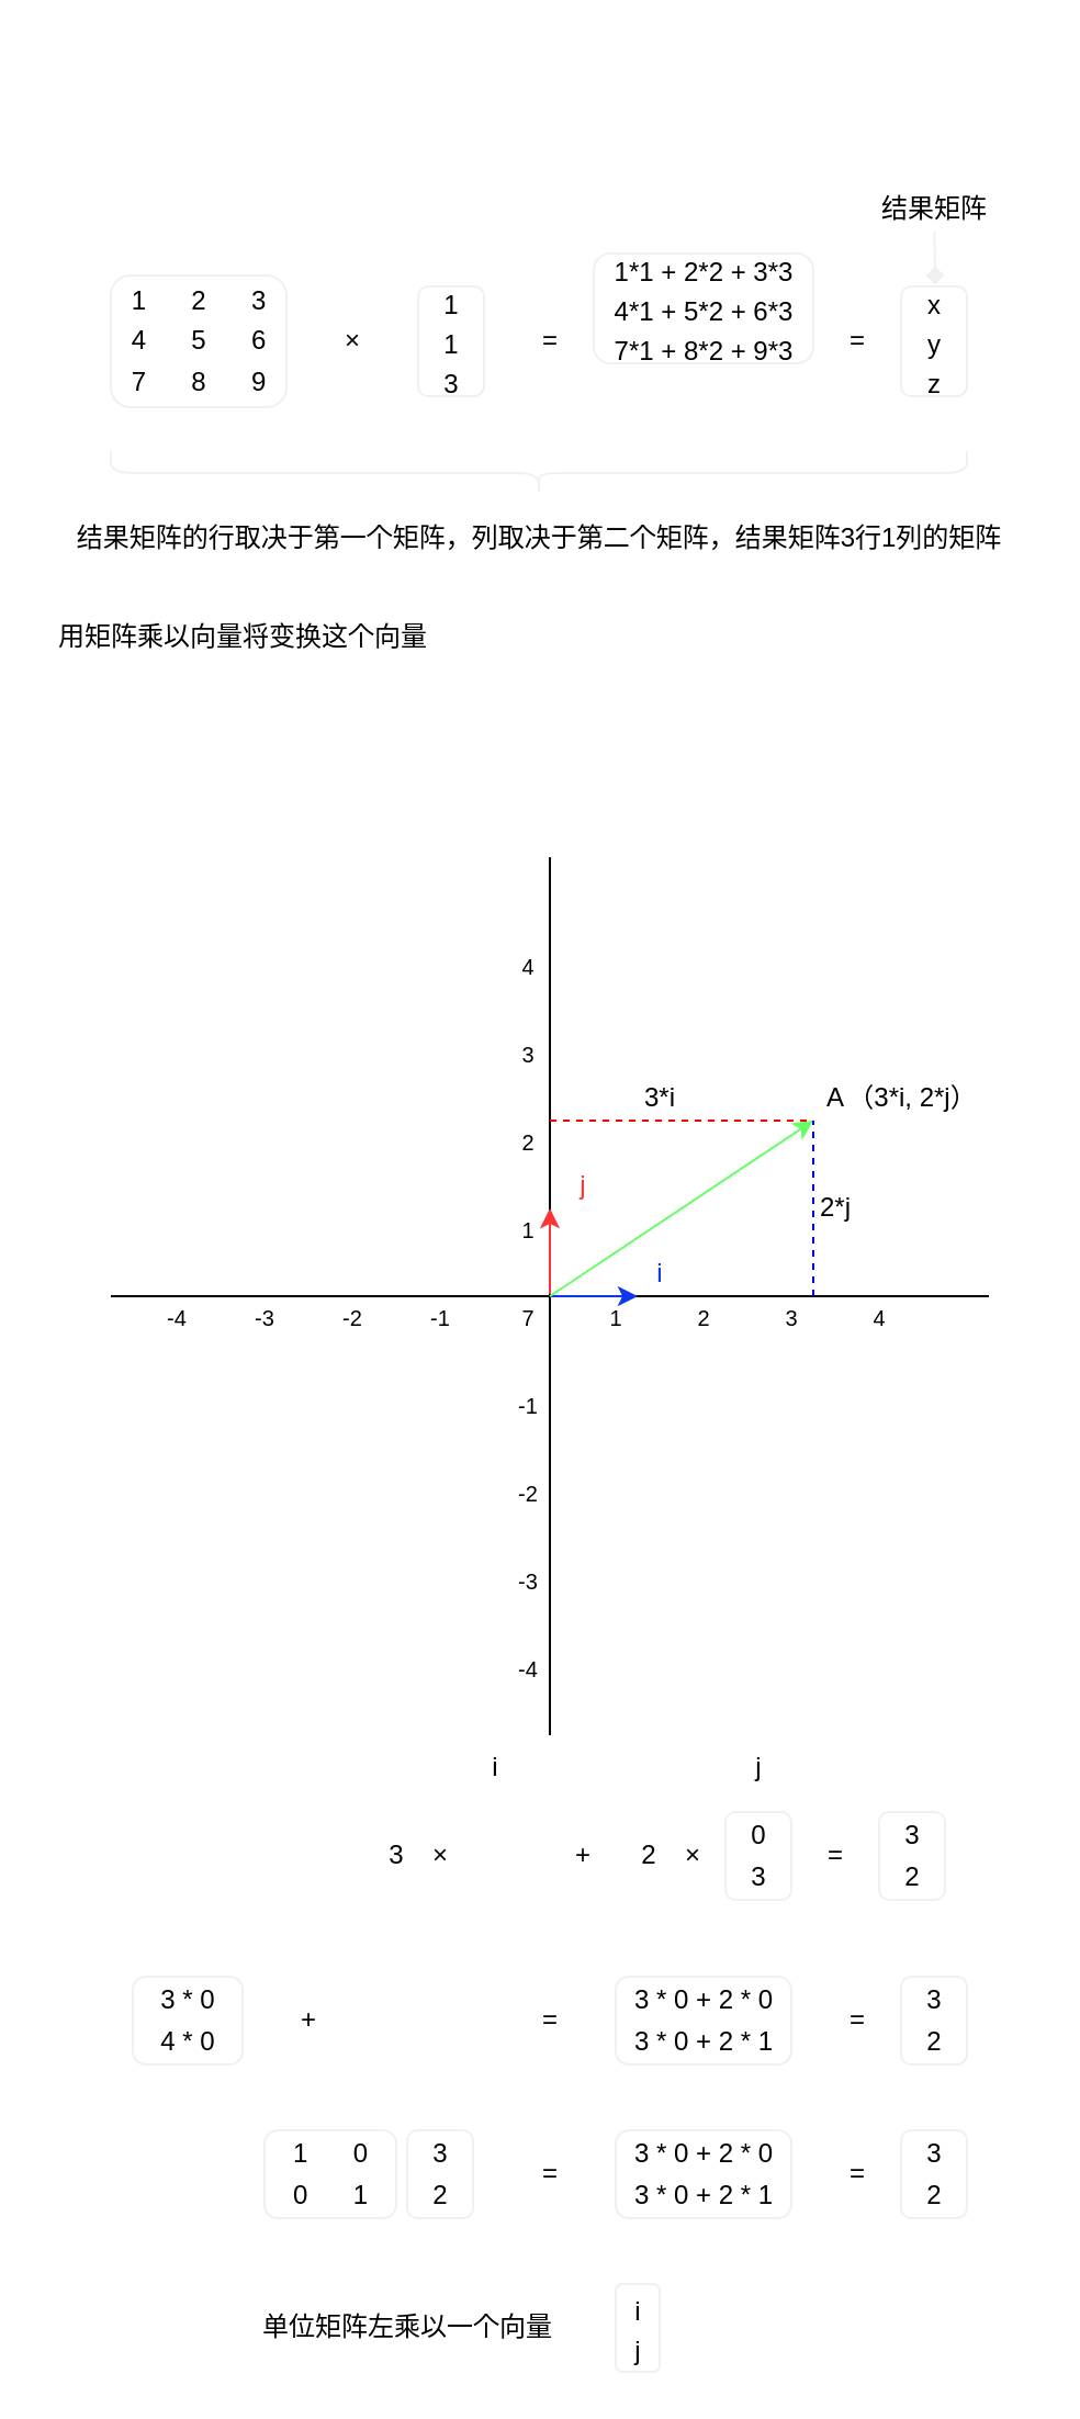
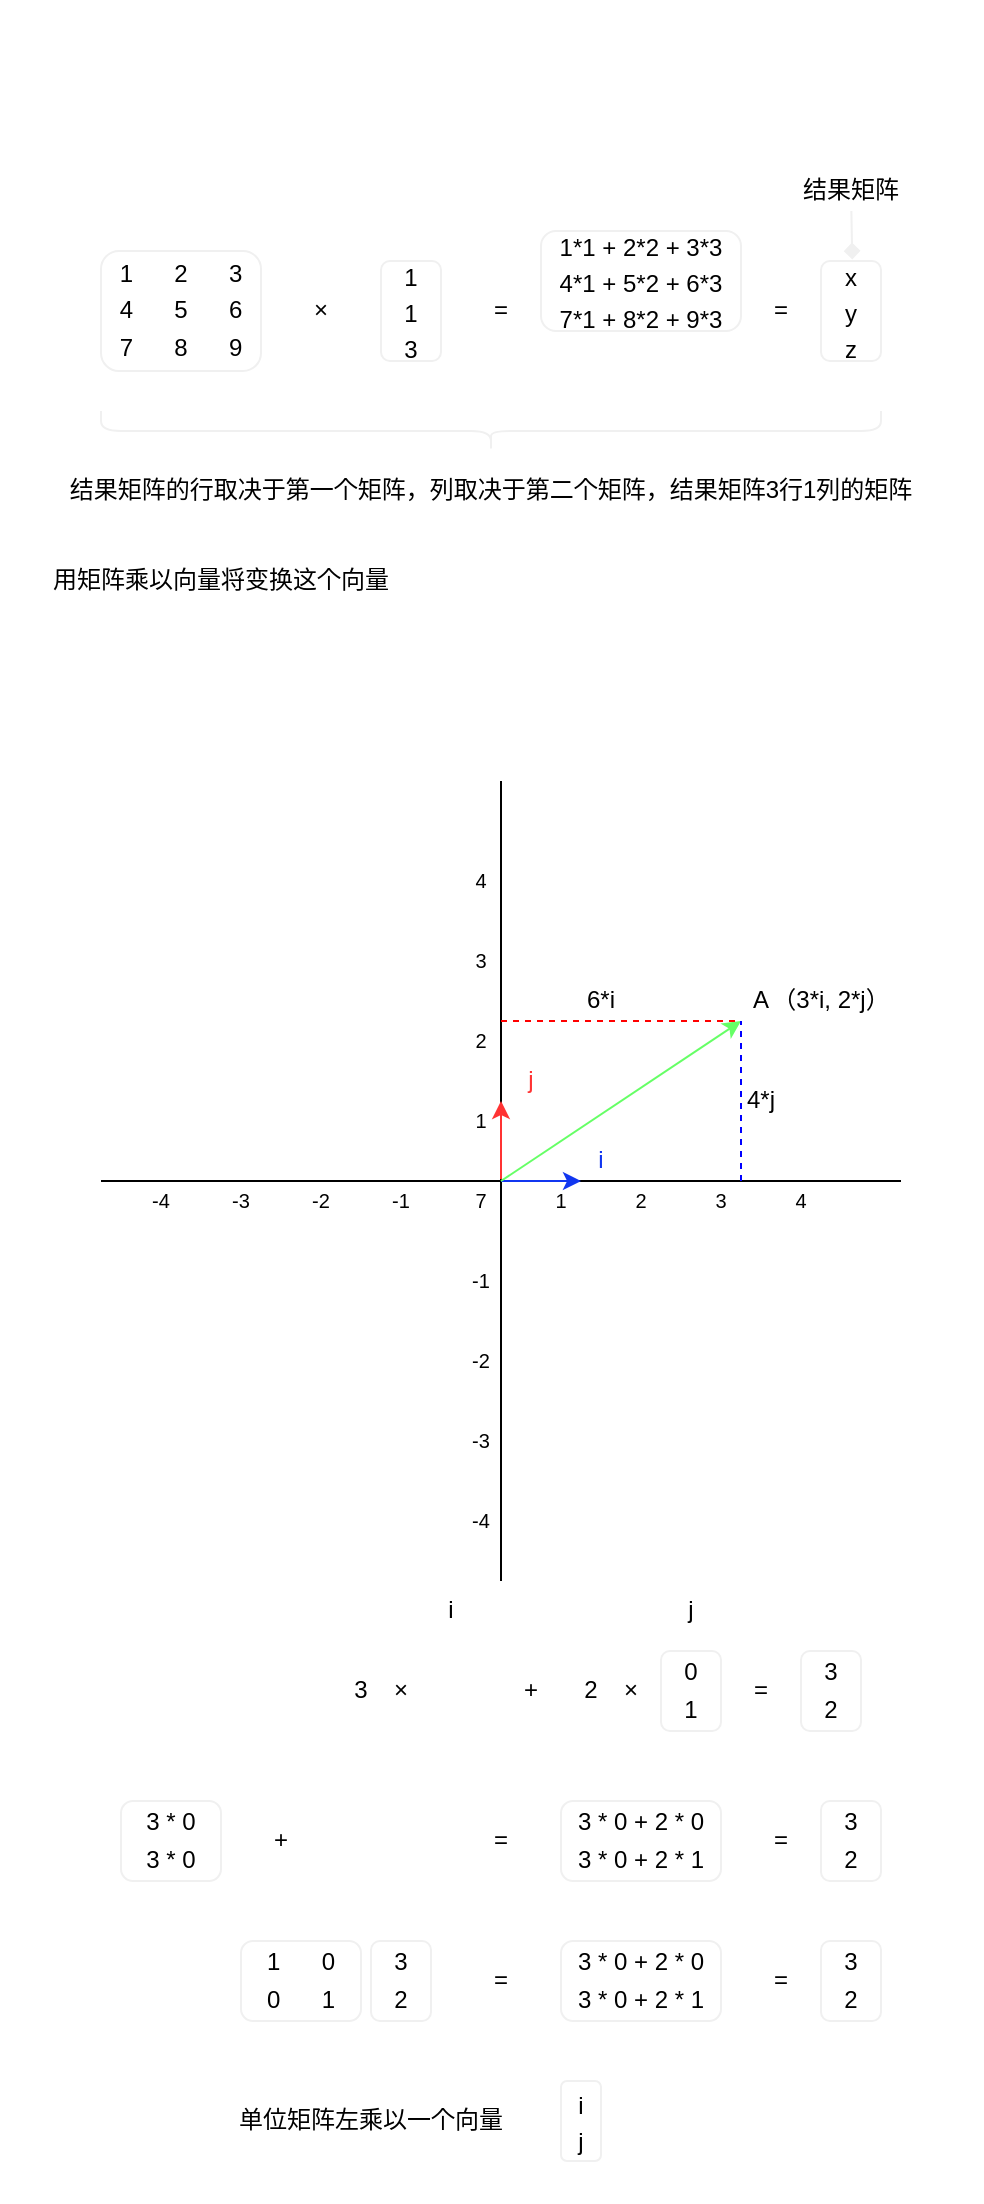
- <mxCell id="43" value="3*i" style="text;html=1;align=center;verticalAlign=middle;resizable=0;points=[];autosize=1;fontSize=12;" parent="1" vertex="1"><mxGeometry x="285" y="490" width="30" height="20" as="geometry" /></mxCell>
+ <mxCell id="43" value="6*i" style="text;html=1;align=center;verticalAlign=middle;resizable=0;points=[];autosize=1;fontSize=12;" parent="1" vertex="1"><mxGeometry x="285" y="490" width="30" height="20" as="geometry" /></mxCell>
- <mxCell id="44" value="2*j" style="text;html=1;align=center;verticalAlign=middle;resizable=0;points=[];autosize=1;fontSize=12;" parent="1" vertex="1"><mxGeometry x="365" y="540" width="30" height="20" as="geometry" /></mxCell>
+ <mxCell id="44" value="4*j" style="text;html=1;align=center;verticalAlign=middle;resizable=0;points=[];autosize=1;fontSize=12;" parent="1" vertex="1"><mxGeometry x="365" y="540" width="30" height="20" as="geometry" /></mxCell>
- <mxCell id="46" value="&lt;table&gt;&lt;tbody&gt;&lt;tr&gt;&lt;td&gt;0&lt;/td&gt;&lt;/tr&gt;&lt;tr&gt;&lt;td&gt;3&lt;/td&gt;&lt;/tr&gt;&lt;/tbody&gt;&lt;/table&gt;" style="text;html=1;align=center;verticalAlign=middle;resizable=0;points=[];autosize=1;fontSize=12;strokeColor=#f0f0f0;rounded=1;shadow=0;glass=0;sketch=0;fillColor=none;gradientColor=none;" parent="1" vertex="1"><mxGeometry x="330" y="825" width="30" height="40" as="geometry" /></mxCell>
+ <mxCell id="46" value="&lt;table&gt;&lt;tbody&gt;&lt;tr&gt;&lt;td&gt;0&lt;/td&gt;&lt;/tr&gt;&lt;tr&gt;&lt;td&gt;1&lt;/td&gt;&lt;/tr&gt;&lt;/tbody&gt;&lt;/table&gt;" style="text;html=1;align=center;verticalAlign=middle;resizable=0;points=[];autosize=1;fontSize=12;strokeColor=#f0f0f0;rounded=1;shadow=0;glass=0;sketch=0;fillColor=none;gradientColor=none;" parent="1" vertex="1"><mxGeometry x="330" y="825" width="30" height="40" as="geometry" /></mxCell>
- <mxCell id="55" value="&lt;table&gt;&lt;tbody&gt;&lt;tr&gt;&lt;td&gt;3 * 0&lt;/td&gt;&lt;/tr&gt;&lt;tr&gt;&lt;td&gt;4 * 0&lt;/td&gt;&lt;/tr&gt;&lt;/tbody&gt;&lt;/table&gt;" style="text;html=1;align=center;verticalAlign=middle;resizable=0;points=[];autosize=1;fontSize=12;strokeColor=#f0f0f0;rounded=1;shadow=0;glass=0;sketch=0;fillColor=none;gradientColor=none;" parent="1" vertex="1"><mxGeometry x="60" y="900" width="50" height="40" as="geometry" /></mxCell>
+ <mxCell id="55" value="&lt;table&gt;&lt;tbody&gt;&lt;tr&gt;&lt;td&gt;3 * 0&lt;/td&gt;&lt;/tr&gt;&lt;tr&gt;&lt;td&gt;3 * 0&lt;/td&gt;&lt;/tr&gt;&lt;/tbody&gt;&lt;/table&gt;" style="text;html=1;align=center;verticalAlign=middle;resizable=0;points=[];autosize=1;fontSize=12;strokeColor=#f0f0f0;rounded=1;shadow=0;glass=0;sketch=0;fillColor=none;gradientColor=none;" parent="1" vertex="1"><mxGeometry x="60" y="900" width="50" height="40" as="geometry" /></mxCell>
